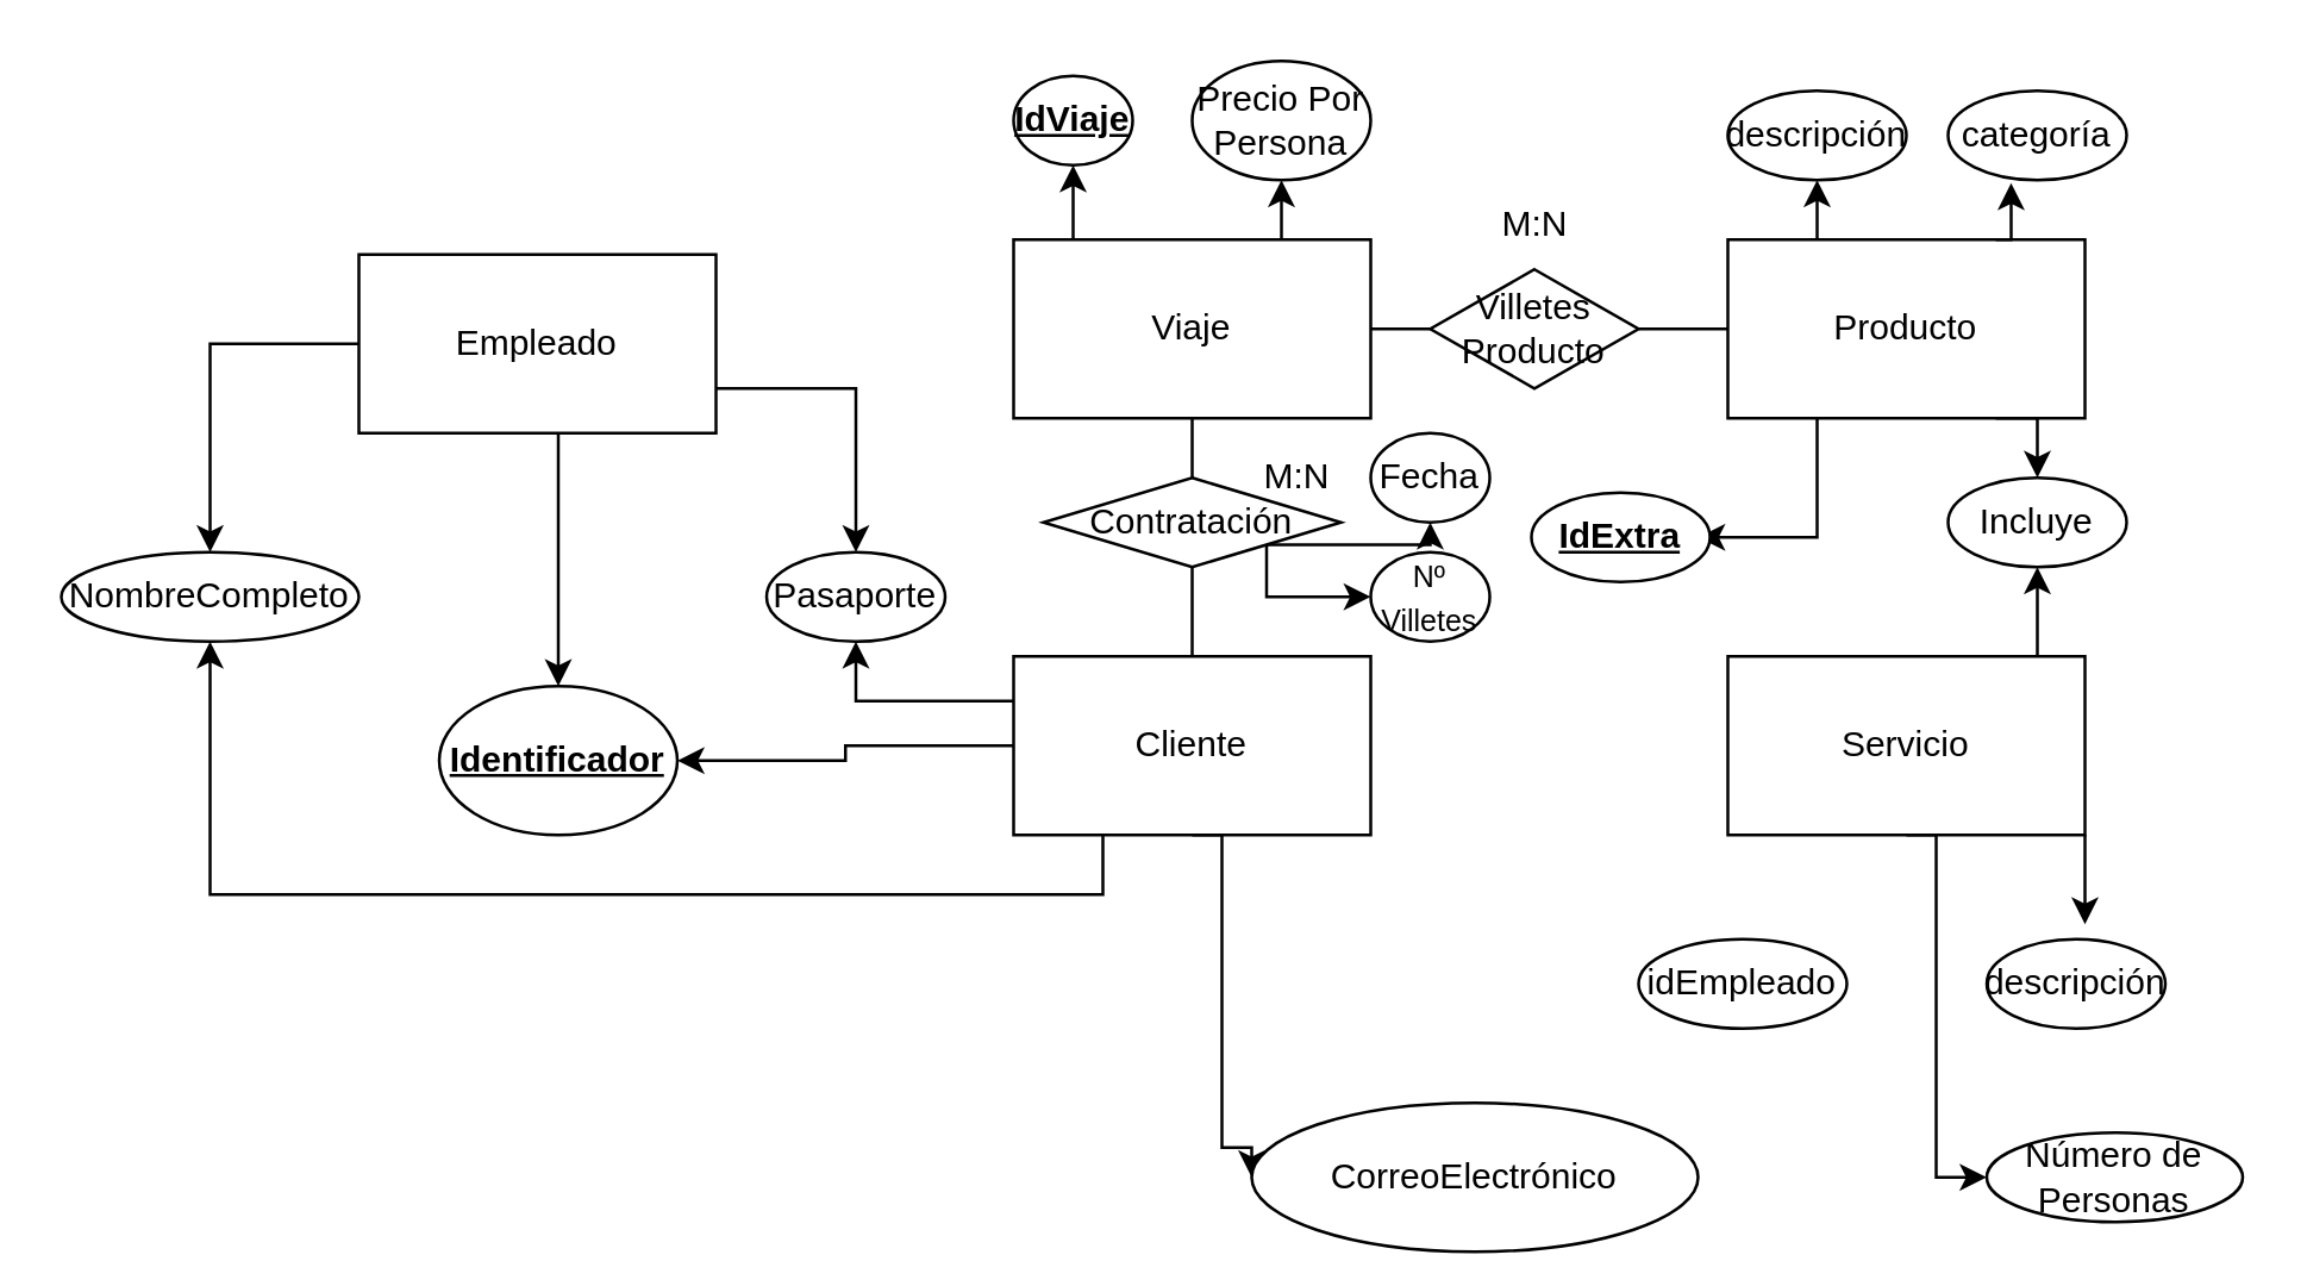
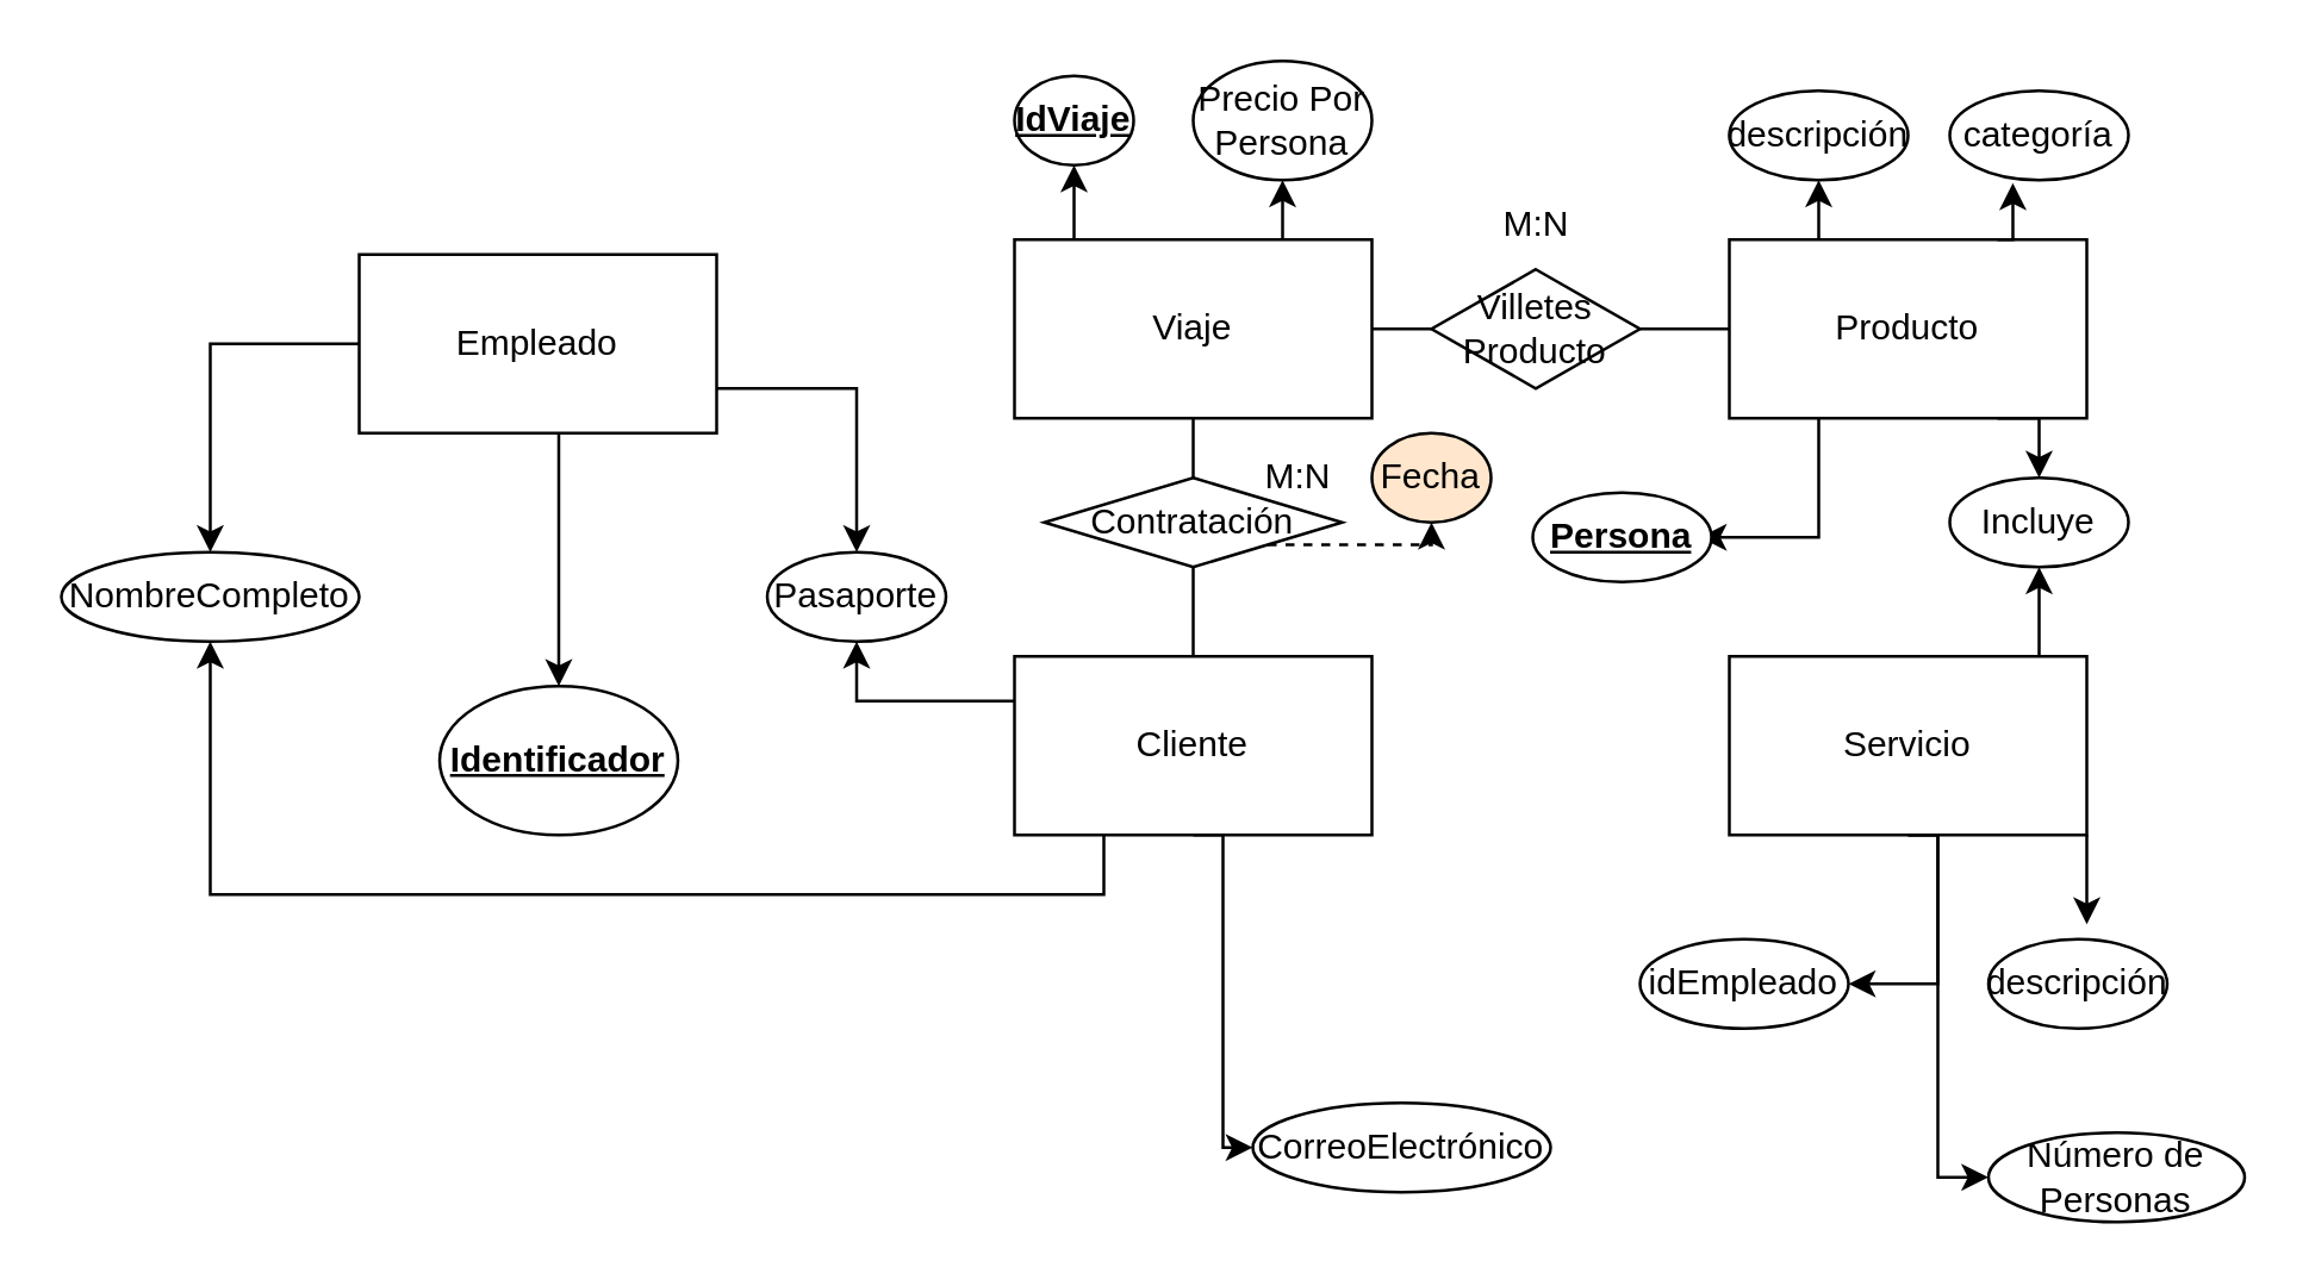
- <mxCell id="44" value="Fecha" style="ellipse;whiteSpace=wrap;html=1;" vertex="1" parent="1"><mxGeometry x="460" y="145" width="40" height="30" as="geometry" /></mxCell>
+ <mxCell id="44" value="Fecha" style="ellipse;whiteSpace=wrap;html=1;fillColor=#ffe6cc;" vertex="1" parent="1"><mxGeometry x="460" y="145" width="40" height="30" as="geometry" /></mxCell>
- <mxCell id="29" value="&lt;b&gt;&lt;u&gt;IdExtra&lt;/u&gt;&lt;/b&gt;" style="ellipse;whiteSpace=wrap;html=1;" vertex="1" parent="1"><mxGeometry x="514" y="165" width="60" height="30" as="geometry" /></mxCell>
+ <mxCell id="29" value="&lt;b&gt;&lt;u&gt;Persona&lt;/u&gt;&lt;/b&gt;" style="ellipse;whiteSpace=wrap;html=1;" vertex="1" parent="1"><mxGeometry x="514" y="165" width="60" height="30" as="geometry" /></mxCell>
- <mxCell id="40" style="edgeStyle=orthogonalEdgeStyle;rounded=0;orthogonalLoop=1;jettySize=auto;html=1;exitX=1;exitY=1;exitDx=0;exitDy=0;entryX=0.5;entryY=1;entryDx=0;entryDy=0;" edge="1" parent="1" source="41" target="44"><mxGeometry relative="1" as="geometry"><Array as="points"><mxPoint x="480" y="183" /></Array></mxGeometry></mxCell>
+ <mxCell id="40" style="edgeStyle=orthogonalEdgeStyle;rounded=0;orthogonalLoop=1;jettySize=auto;html=1;exitX=1;exitY=1;exitDx=0;exitDy=0;entryX=0.5;entryY=1;entryDx=0;entryDy=0;dashed=1;" edge="1" parent="1" source="41" target="44"><mxGeometry relative="1" as="geometry"><Array as="points"><mxPoint x="480" y="183" /></Array></mxGeometry></mxCell>
- <mxCell id="39" style="edgeStyle=orthogonalEdgeStyle;rounded=0;orthogonalLoop=1;jettySize=auto;html=1;exitX=1;exitY=1;exitDx=0;exitDy=0;entryX=0;entryY=0.5;entryDx=0;entryDy=0;" edge="1" parent="1" source="41" target="43"><mxGeometry relative="1" as="geometry"><Array as="points"><mxPoint x="425" y="200" /></Array></mxGeometry></mxCell>
- <mxCell id="43" value="&lt;font style=&quot;font-size: 10px;&quot;&gt;Nº Villetes&lt;/font&gt;" style="ellipse;whiteSpace=wrap;html=1;" vertex="1" parent="1"><mxGeometry x="460" y="185" width="40" height="30" as="geometry" /></mxCell>
- <mxCell id="3" style="edgeStyle=orthogonalEdgeStyle;rounded=0;orthogonalLoop=1;jettySize=auto;html=1;exitX=0;exitY=0.5;exitDx=0;exitDy=0;entryX=1;entryY=0.5;entryDx=0;entryDy=0;" edge="1" parent="1" source="6" target="23"><mxGeometry relative="1" as="geometry" /></mxCell>
+ <mxCell id="16" style="edgeStyle=orthogonalEdgeStyle;rounded=0;orthogonalLoop=1;jettySize=auto;html=1;exitX=0.5;exitY=1;exitDx=0;exitDy=0;entryX=1;entryY=0.5;entryDx=0;entryDy=0;" edge="1" parent="1" source="18" target="33"><mxGeometry relative="1" as="geometry"><Array as="points"><mxPoint x="650" y="280" /></Array></mxGeometry></mxCell>
- <mxCell id="27" value="CorreoElectrónico" style="ellipse;whiteSpace=wrap;html=1;" vertex="1" parent="1"><mxGeometry x="420" y="370" width="150" height="50" as="geometry" /></mxCell>
+ <mxCell id="27" value="CorreoElectrónico" style="ellipse;whiteSpace=wrap;html=1;" vertex="1" parent="1"><mxGeometry x="420" y="370" width="100" height="30" as="geometry" /></mxCell>
